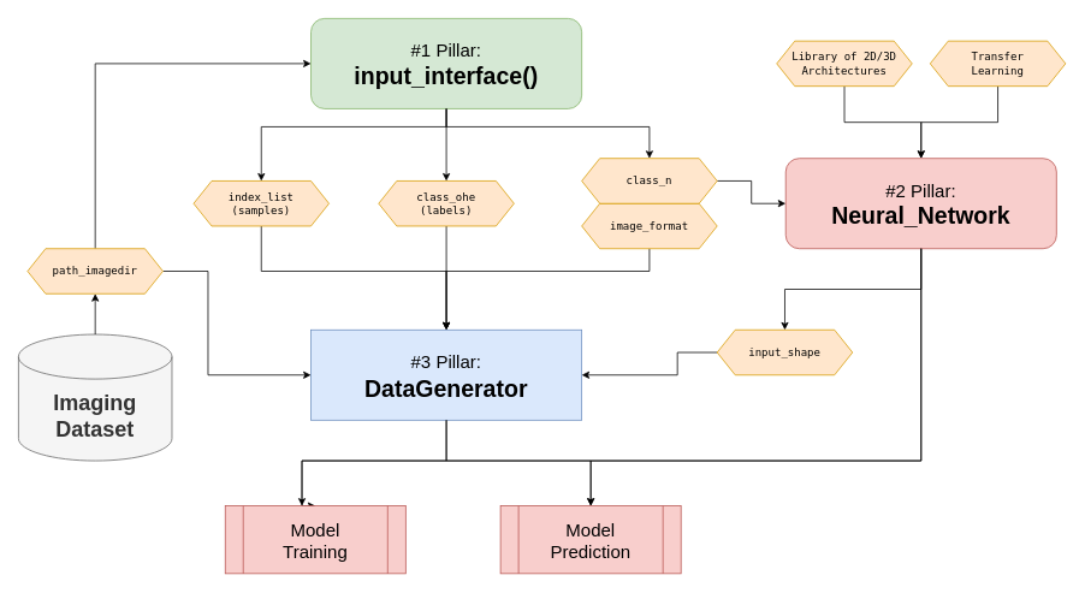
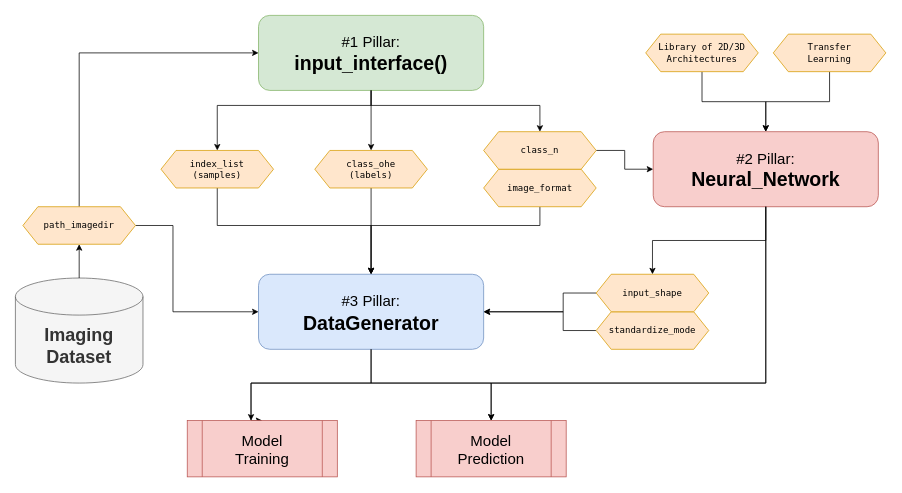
- <mxCell id="15" value="&lt;div style=&quot;font-size: 20px&quot;&gt;&lt;font style=&quot;font-size: 20px&quot;&gt;&lt;font style=&quot;font-size: 20px&quot;&gt;#3 Pillar:&lt;/font&gt;&lt;/font&gt;&lt;font style=&quot;font-size: 20px&quot;&gt;&lt;b&gt;&lt;font style=&quot;font-size: 26px&quot;&gt;&lt;br&gt;&lt;/font&gt;&lt;/b&gt;&lt;/font&gt;&lt;/div&gt;&lt;div style=&quot;font-size: 26px&quot;&gt;&lt;font style=&quot;font-size: 26px&quot;&gt;&lt;b&gt;&lt;font style=&quot;font-size: 26px&quot;&gt;&lt;font style=&quot;font-size: 26px&quot;&gt;&lt;font style=&quot;font-size: 26px&quot;&gt;DataGenerator&lt;/font&gt;&lt;/font&gt;&lt;/font&gt;&lt;/b&gt;&lt;/font&gt;&lt;/div&gt;" style="whiteSpace=wrap;html=1;fillColor=#dae8fc;strokeColor=#6c8ebf;rounded=0;" vertex="1" parent="1"><mxGeometry x="344" y="365" width="300" height="100" as="geometry" /></mxCell>
+ <mxCell id="15" value="&lt;div style=&quot;font-size: 20px&quot;&gt;&lt;font style=&quot;font-size: 20px&quot;&gt;&lt;font style=&quot;font-size: 20px&quot;&gt;#3 Pillar:&lt;/font&gt;&lt;/font&gt;&lt;font style=&quot;font-size: 20px&quot;&gt;&lt;b&gt;&lt;font style=&quot;font-size: 26px&quot;&gt;&lt;br&gt;&lt;/font&gt;&lt;/b&gt;&lt;/font&gt;&lt;/div&gt;&lt;div style=&quot;font-size: 26px&quot;&gt;&lt;font style=&quot;font-size: 26px&quot;&gt;&lt;b&gt;&lt;font style=&quot;font-size: 26px&quot;&gt;&lt;font style=&quot;font-size: 26px&quot;&gt;&lt;font style=&quot;font-size: 26px&quot;&gt;DataGenerator&lt;/font&gt;&lt;/font&gt;&lt;/font&gt;&lt;/b&gt;&lt;/font&gt;&lt;/div&gt;" style="rounded=1;whiteSpace=wrap;html=1;fillColor=#dae8fc;strokeColor=#6c8ebf;" vertex="1" parent="1"><mxGeometry x="344" y="365" width="300" height="100" as="geometry" /></mxCell>
+ <mxCell id="13" style="edgeStyle=orthogonalEdgeStyle;rounded=0;orthogonalLoop=1;jettySize=auto;html=1;entryX=0;entryY=0.5;entryDx=0;entryDy=0;fontSize=12;startArrow=classic;startFill=1;endArrow=none;endFill=0;" edge="1" parent="1" source="15" target="16"><mxGeometry relative="1" as="geometry"><Array as="points"><mxPoint x="750" y="415" /><mxPoint x="750" y="440" /></Array></mxGeometry></mxCell>
+ <mxCell id="16" value="&lt;pre id=&quot;__code_1&quot; style=&quot;font-size: 12px&quot;&gt;&lt;font style=&quot;font-size: 12px&quot;&gt;&lt;code&gt;&lt;span class=&quot;n&quot;&gt;standardize_mode&lt;/span&gt;&lt;span class=&quot;o&quot;&gt;&lt;/span&gt;&lt;/code&gt;&lt;/font&gt;&lt;/pre&gt;" style="shape=hexagon;perimeter=hexagonPerimeter2;whiteSpace=wrap;html=1;fixedSize=1;fontSize=24;fillColor=#ffe6cc;strokeColor=#d79b00;" vertex="1" parent="1"><mxGeometry x="794" y="415" width="150" height="50" as="geometry" /></mxCell>
